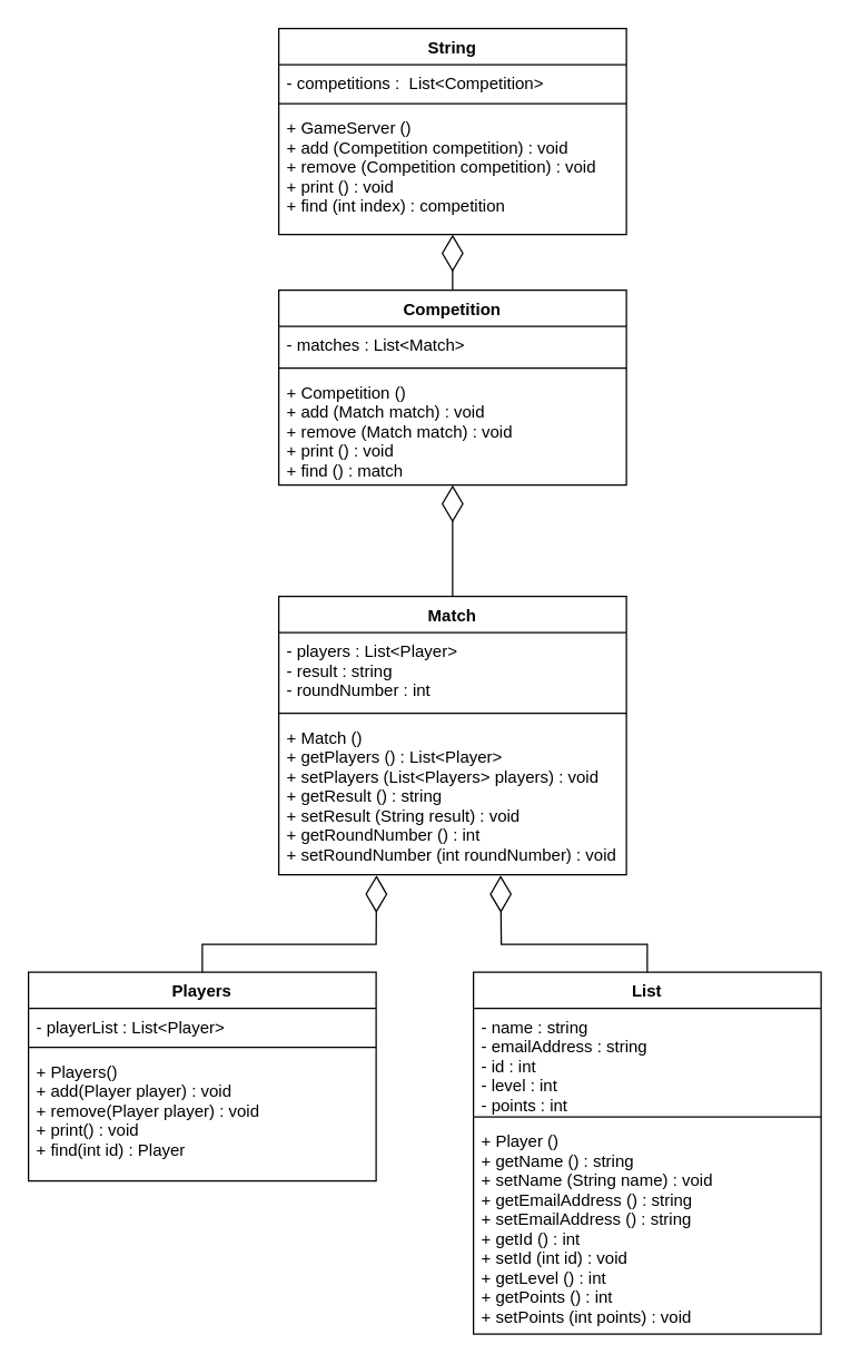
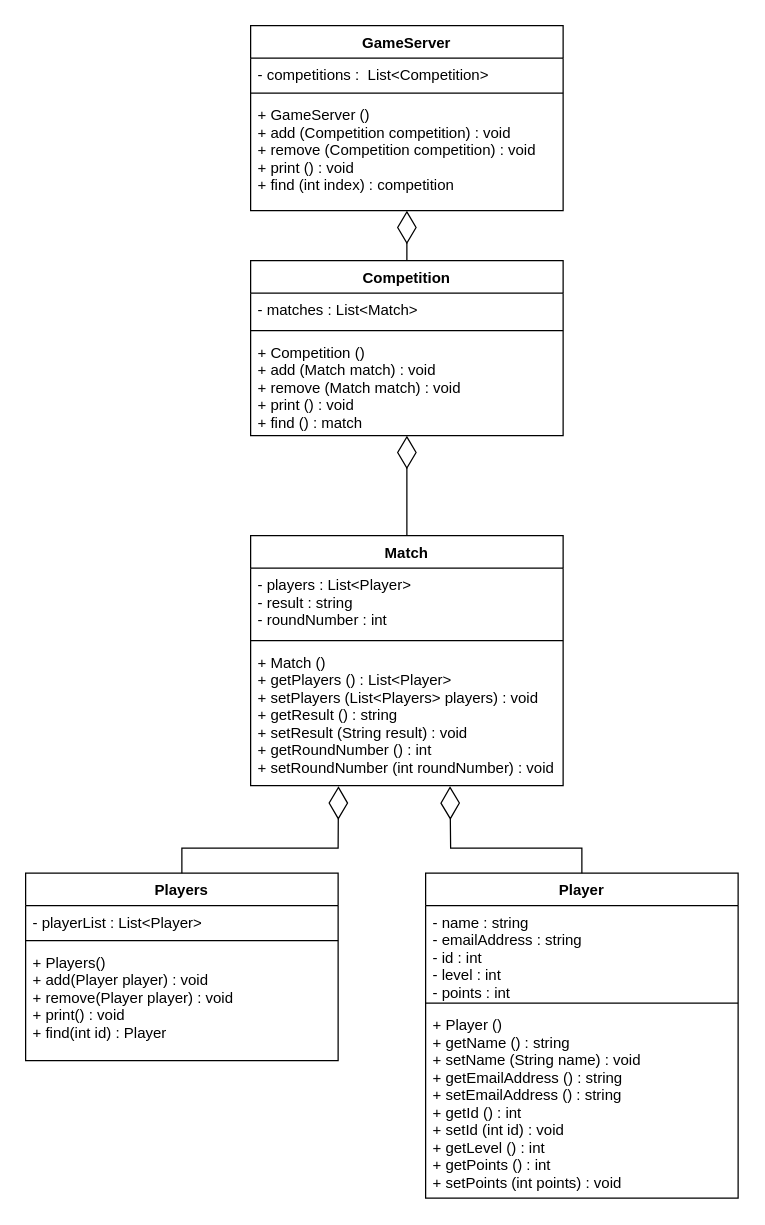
- <mxCell id="18" value="String" style="swimlane;fontStyle=1;align=center;verticalAlign=top;childLayout=stackLayout;horizontal=1;startSize=26;horizontalStack=0;resizeParent=1;resizeParentMax=0;resizeLast=0;collapsible=1;marginBottom=0;" vertex="1" parent="1"><mxGeometry x="200" y="20" width="250" height="148" as="geometry" /></mxCell>
+ <mxCell id="18" value="GameServer" style="swimlane;fontStyle=1;align=center;verticalAlign=top;childLayout=stackLayout;horizontal=1;startSize=26;horizontalStack=0;resizeParent=1;resizeParentMax=0;resizeLast=0;collapsible=1;marginBottom=0;" vertex="1" parent="1"><mxGeometry x="200" y="20" width="250" height="148" as="geometry" /></mxCell>
- <mxCell id="10" value="List" style="swimlane;fontStyle=1;align=center;verticalAlign=top;childLayout=stackLayout;horizontal=1;startSize=26;horizontalStack=0;resizeParent=1;resizeParentMax=0;resizeLast=0;collapsible=1;marginBottom=0;" vertex="1" parent="1"><mxGeometry x="340" y="698" width="250" height="260" as="geometry" /></mxCell>
+ <mxCell id="10" value="Player" style="swimlane;fontStyle=1;align=center;verticalAlign=top;childLayout=stackLayout;horizontal=1;startSize=26;horizontalStack=0;resizeParent=1;resizeParentMax=0;resizeLast=0;collapsible=1;marginBottom=0;" vertex="1" parent="1"><mxGeometry x="340" y="698" width="250" height="260" as="geometry" /></mxCell>
